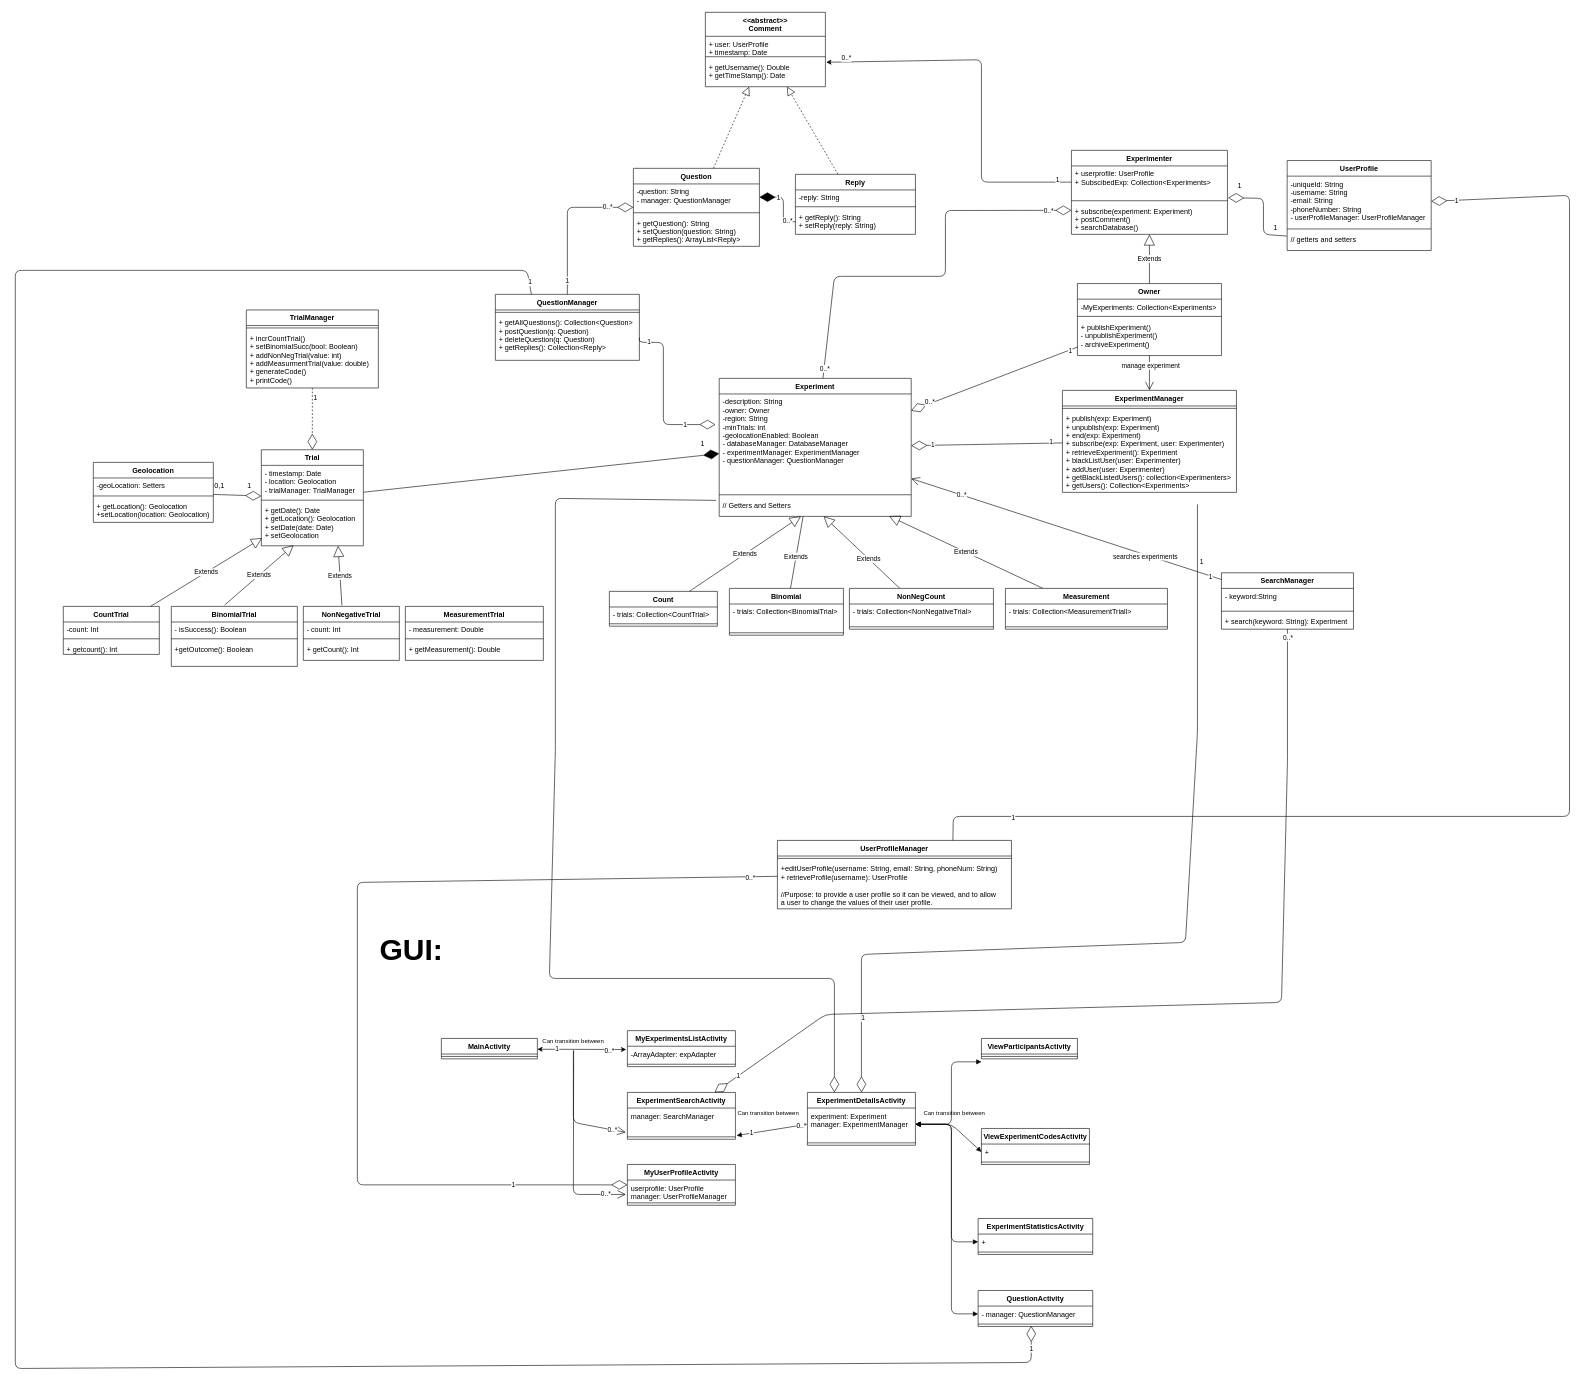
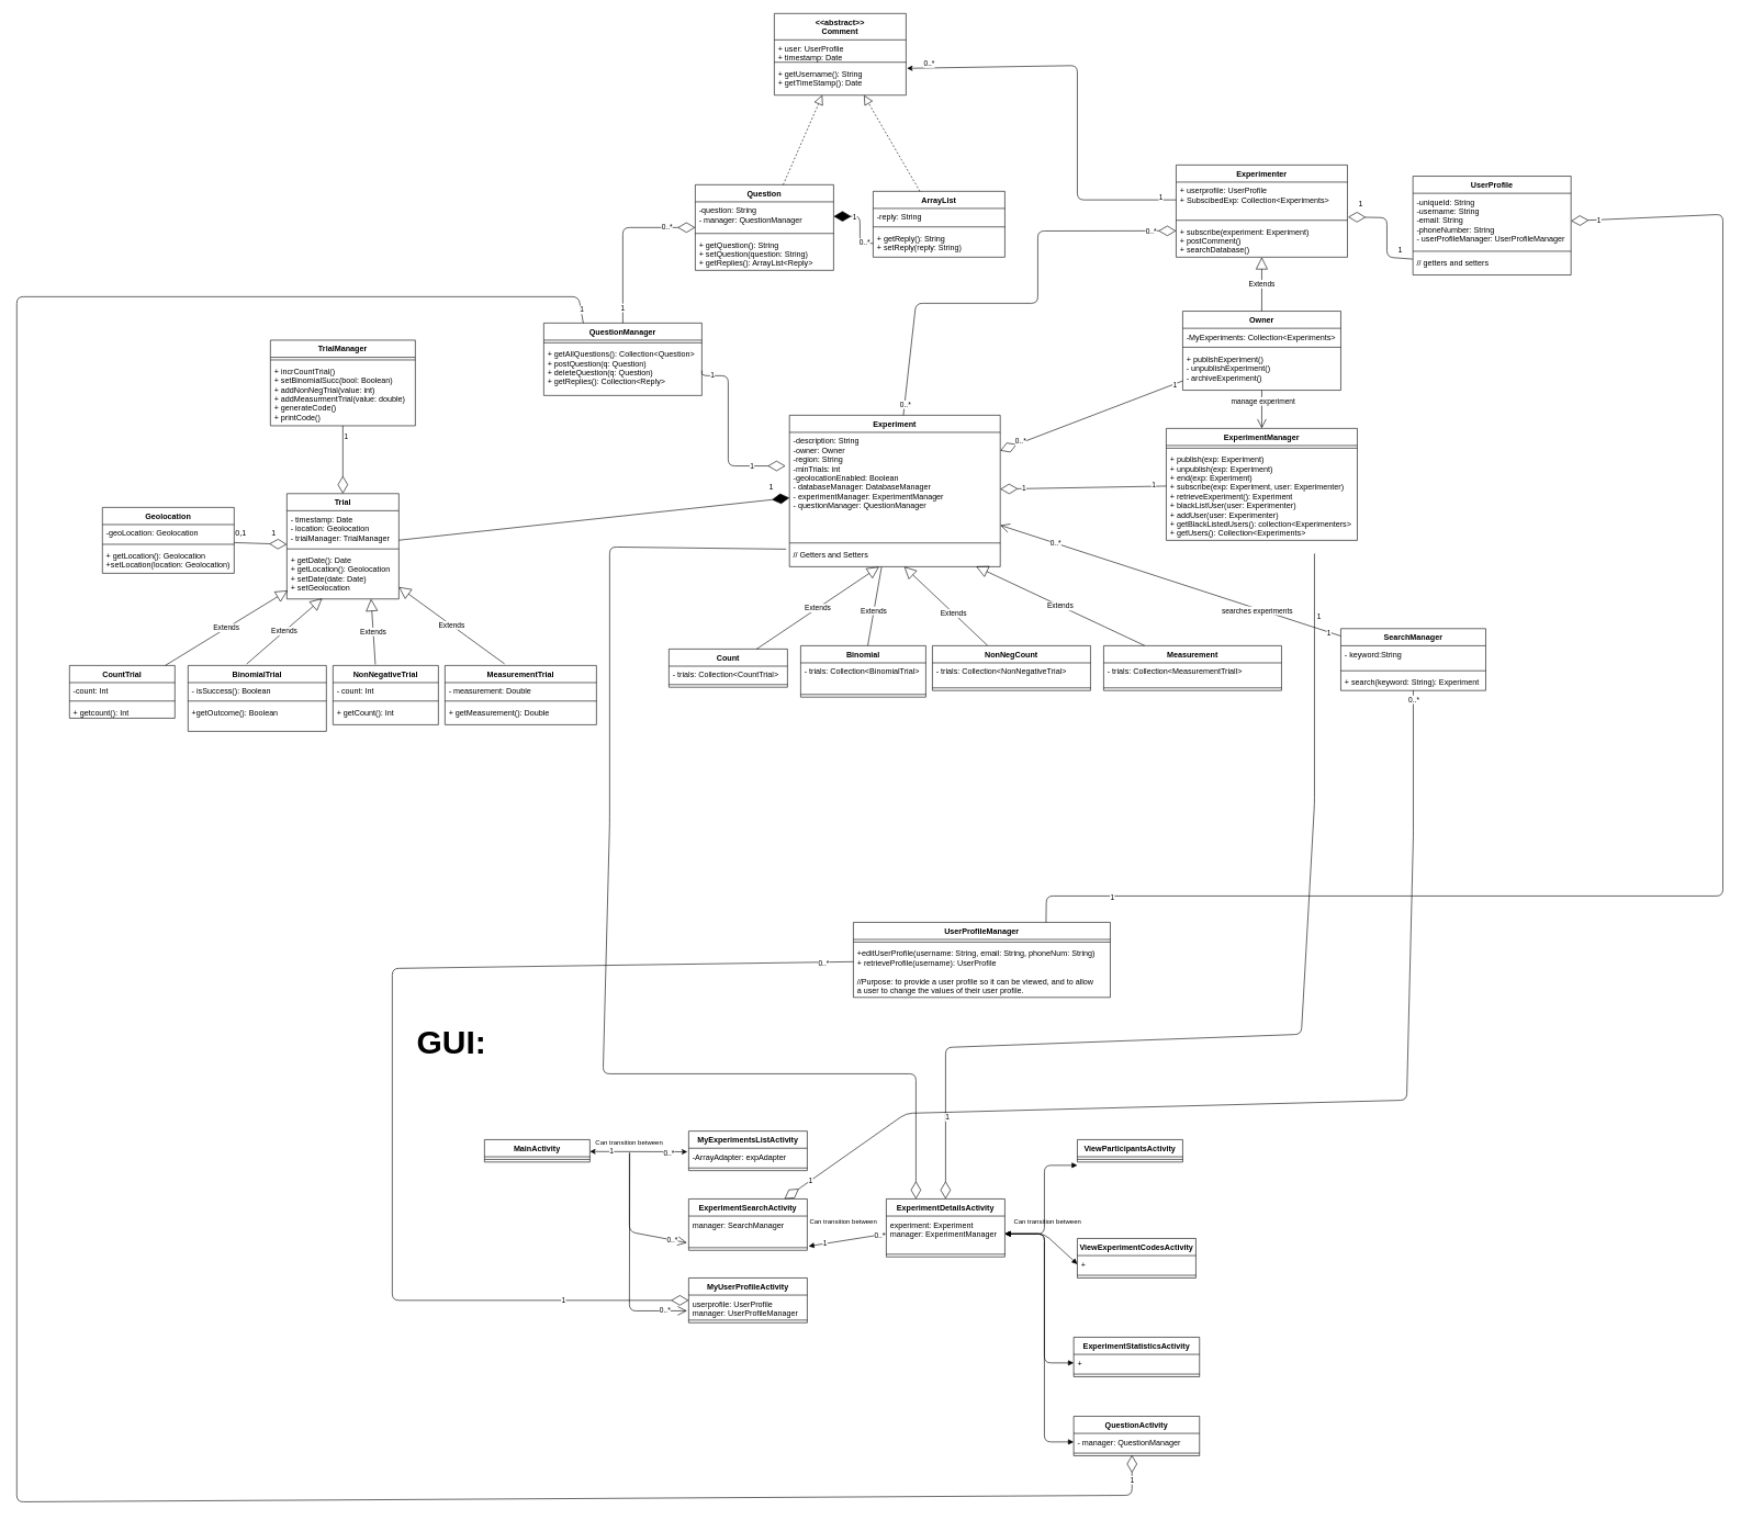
- <mxCell id="114" value="+ getUsername(): Double&#10;+ getTimeStamp(): Date" style="text;strokeColor=none;fillColor=none;align=left;verticalAlign=top;spacingLeft=4;spacingRight=4;overflow=hidden;rotatable=0;points=[[0,0.5],[1,0.5]];portConstraint=eastwest;" parent="111" vertex="1"><mxGeometry y="78" width="200" height="46" as="geometry" /></mxCell>
+ <mxCell id="114" value="+ getUsername(): String&#10;+ getTimeStamp(): Date" style="text;strokeColor=none;fillColor=none;align=left;verticalAlign=top;spacingLeft=4;spacingRight=4;overflow=hidden;rotatable=0;points=[[0,0.5],[1,0.5]];portConstraint=eastwest;" parent="111" vertex="1"><mxGeometry y="78" width="200" height="46" as="geometry" /></mxCell>
- <mxCell id="22" value="Reply" style="swimlane;fontStyle=1;align=center;verticalAlign=top;childLayout=stackLayout;horizontal=1;startSize=26;horizontalStack=0;resizeParent=1;resizeParentMax=0;resizeLast=0;collapsible=1;marginBottom=0;" parent="1" vertex="1"><mxGeometry x="1320" y="290" width="200" height="100" as="geometry" /></mxCell>
+ <mxCell id="22" value="ArrayList" style="swimlane;fontStyle=1;align=center;verticalAlign=top;childLayout=stackLayout;horizontal=1;startSize=26;horizontalStack=0;resizeParent=1;resizeParentMax=0;resizeLast=0;collapsible=1;marginBottom=0;" parent="1" vertex="1"><mxGeometry x="1320" y="290" width="200" height="100" as="geometry" /></mxCell>
- <mxCell id="142" value="" style="endArrow=diamondThin;endFill=0;endSize=24;html=1;dashed=1;" edge="1" parent="1" source="139" target="115"><mxGeometry width="160" relative="1" as="geometry"><mxPoint x="1290" y="1050" as="sourcePoint" /><mxPoint x="1450" y="1050" as="targetPoint" /></mxGeometry></mxCell>
+ <mxCell id="142" value="" style="endArrow=diamondThin;endFill=0;endSize=24;html=1;" edge="1" parent="1" source="139" target="115"><mxGeometry width="160" relative="1" as="geometry"><mxPoint x="1290" y="1050" as="sourcePoint" /><mxPoint x="1450" y="1050" as="targetPoint" /></mxGeometry></mxCell>
- <mxCell id="11" value="-geoLocation: Setters" style="text;strokeColor=none;fillColor=none;align=left;verticalAlign=top;spacingLeft=4;spacingRight=4;overflow=hidden;rotatable=0;points=[[0,0.5],[1,0.5]];portConstraint=eastwest;" parent="10" vertex="1"><mxGeometry y="26" width="200" height="26" as="geometry" /></mxCell>
+ <mxCell id="11" value="-geoLocation: Geolocation" style="text;strokeColor=none;fillColor=none;align=left;verticalAlign=top;spacingLeft=4;spacingRight=4;overflow=hidden;rotatable=0;points=[[0,0.5],[1,0.5]];portConstraint=eastwest;" parent="10" vertex="1"><mxGeometry y="26" width="200" height="26" as="geometry" /></mxCell>
+ <mxCell id="138" value="Extends" style="endArrow=block;endSize=16;endFill=0;html=1;exitX=0.393;exitY=-0.028;exitDx=0;exitDy=0;exitPerimeter=0;" edge="1" parent="1" source="119" target="115"><mxGeometry width="160" relative="1" as="geometry"><mxPoint x="722" y="1271.96" as="sourcePoint" /><mxPoint x="678" y="1120" as="targetPoint" /></mxGeometry></mxCell>
